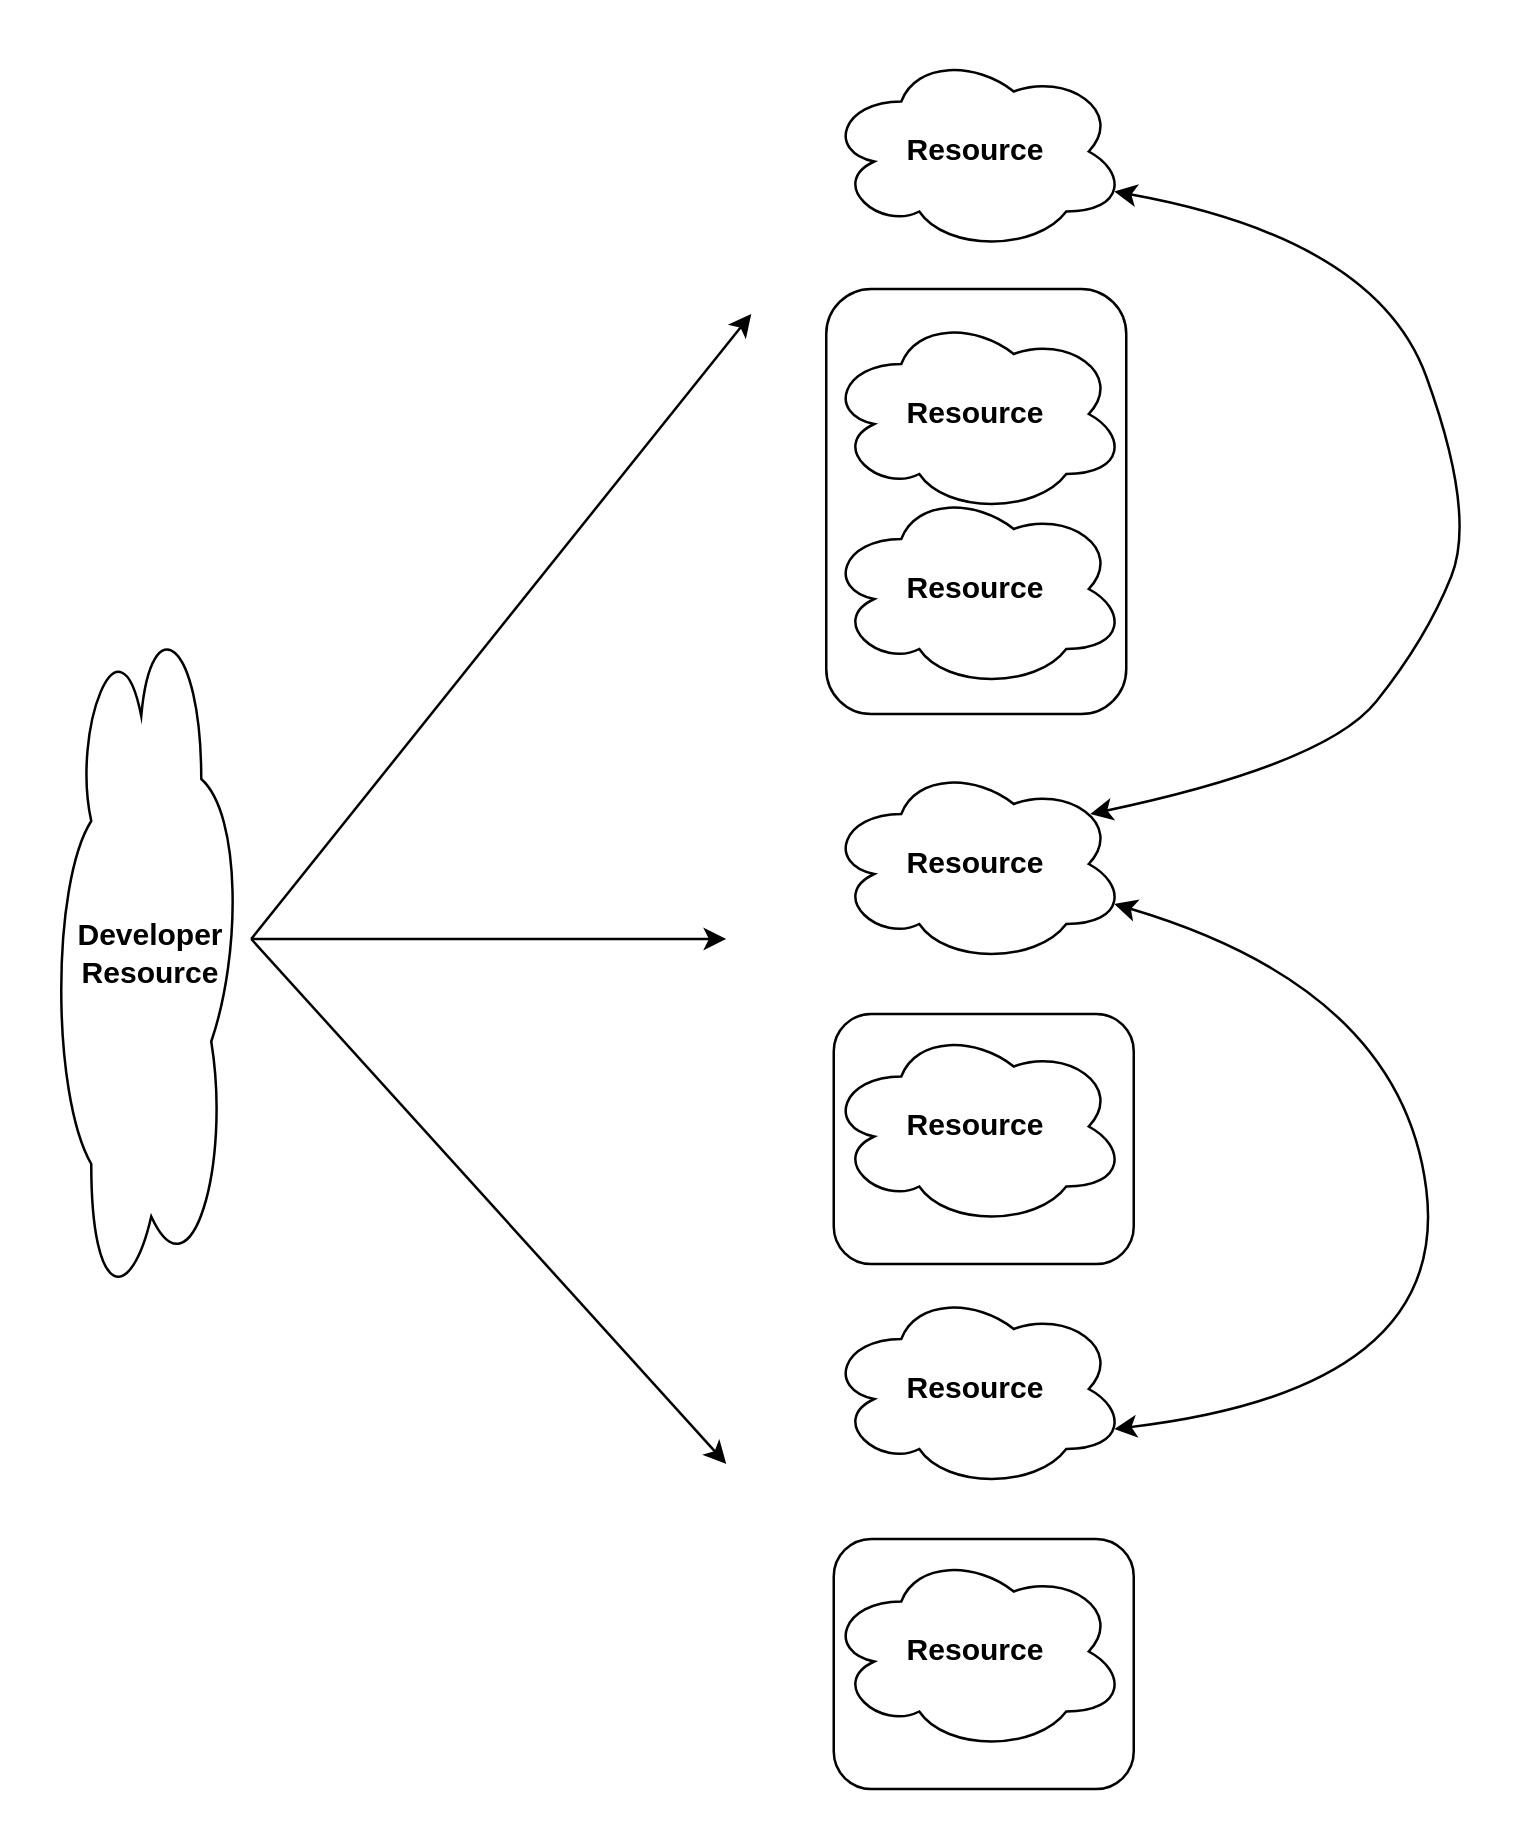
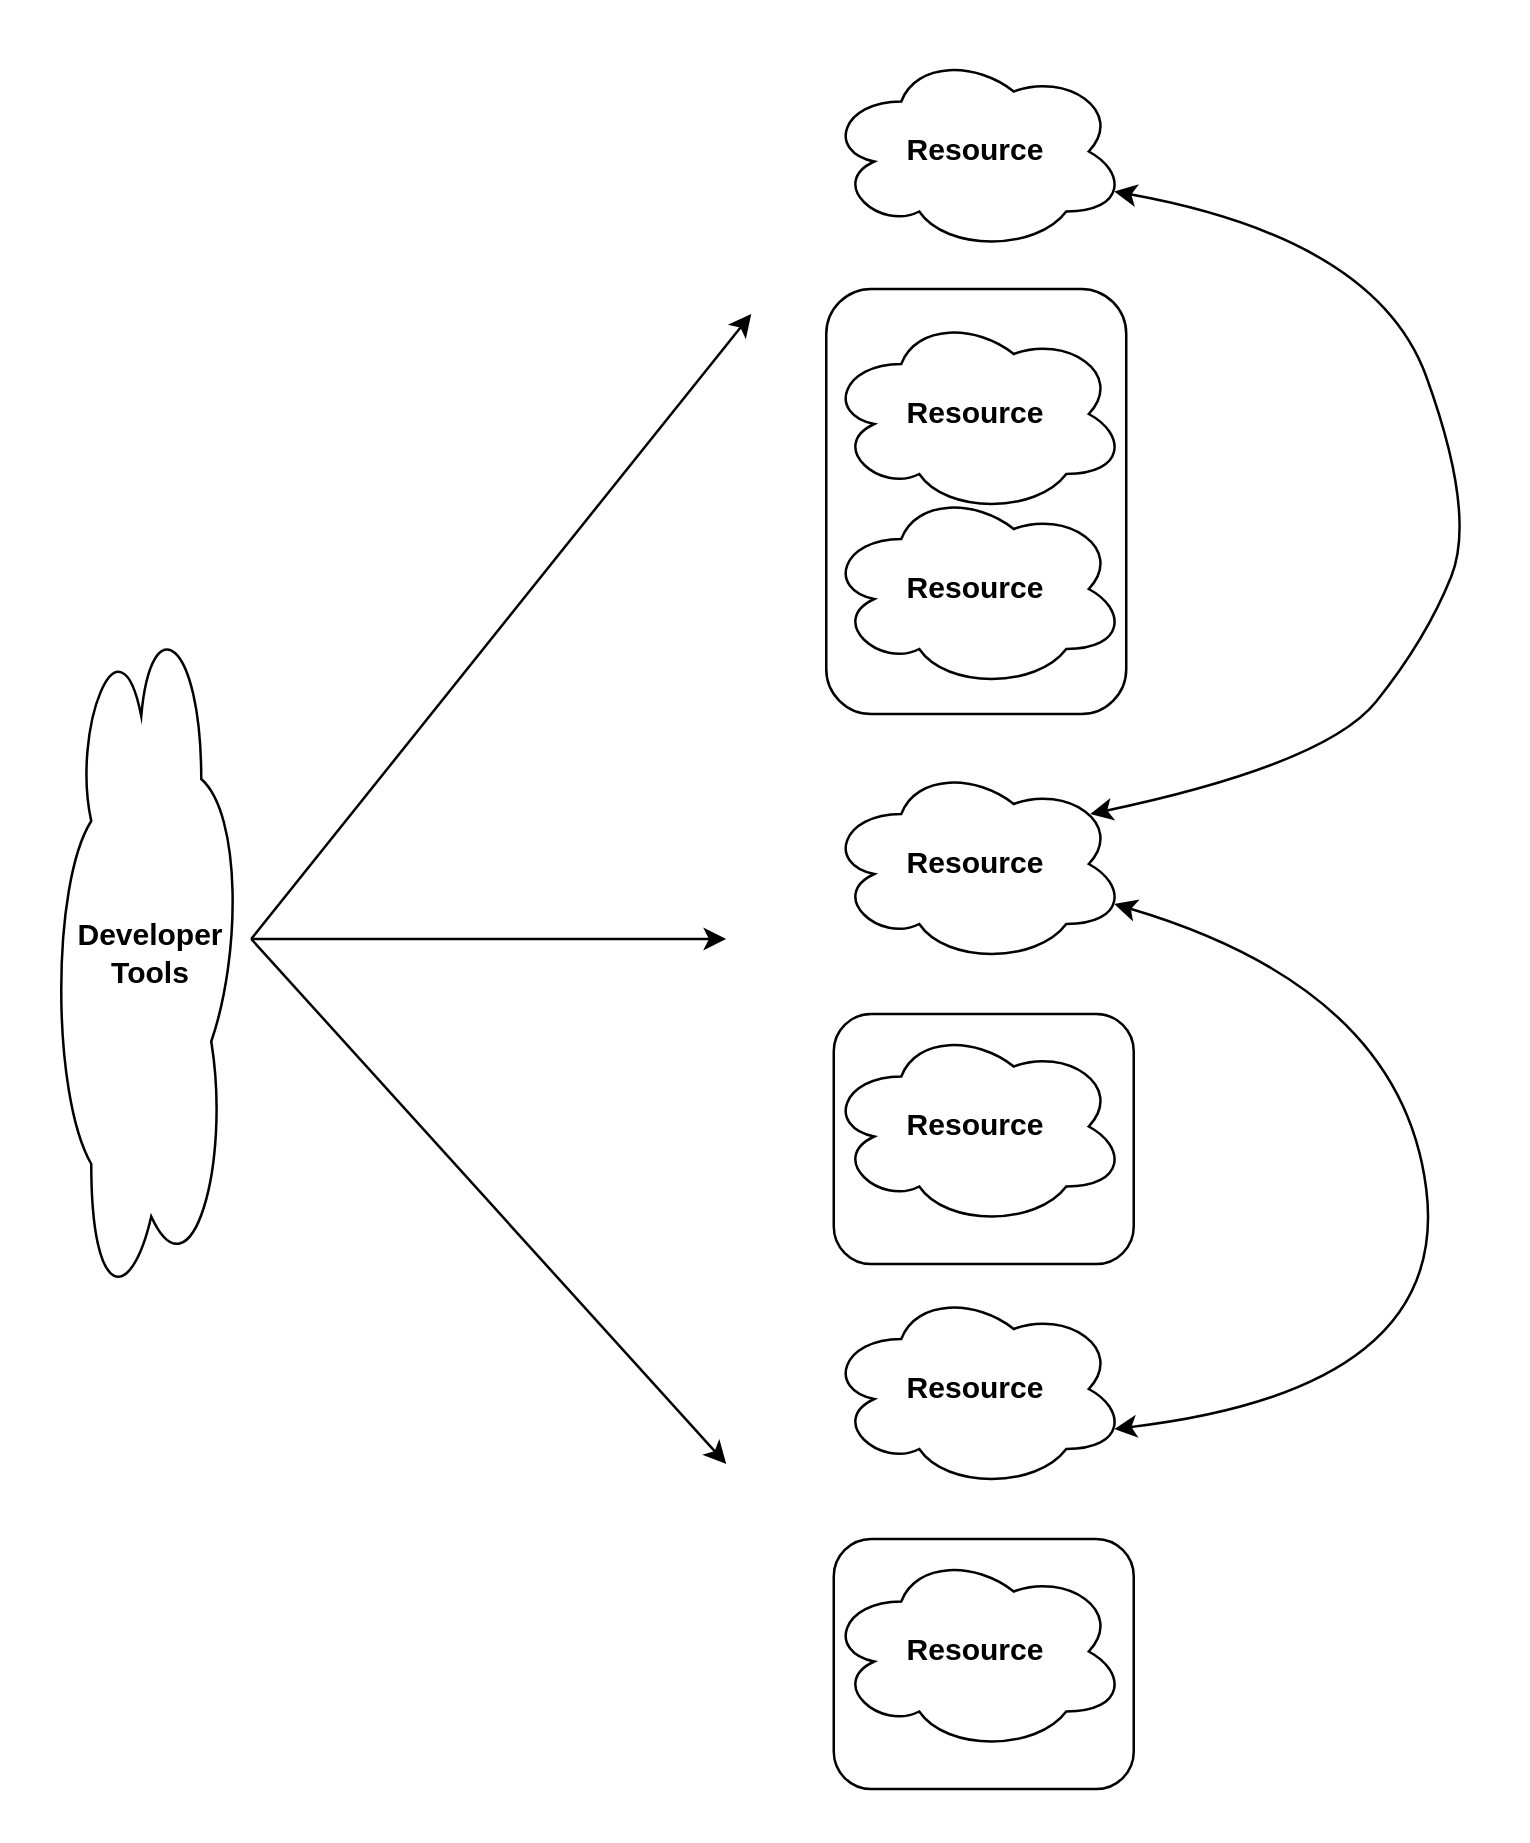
- <mxCell id="2" value="&lt;b&gt;Developer Resource&lt;/b&gt;" style="ellipse;shape=cloud;whiteSpace=wrap;html=1;direction=south;" parent="1" vertex="1"><mxGeometry x="20" y="241" width="80" height="280" as="geometry" /></mxCell>
+ <mxCell id="2" value="&lt;b&gt;Developer Tools&lt;/b&gt;" style="ellipse;shape=cloud;whiteSpace=wrap;html=1;direction=south;" parent="1" vertex="1"><mxGeometry x="20" y="241" width="80" height="280" as="geometry" /></mxCell>
